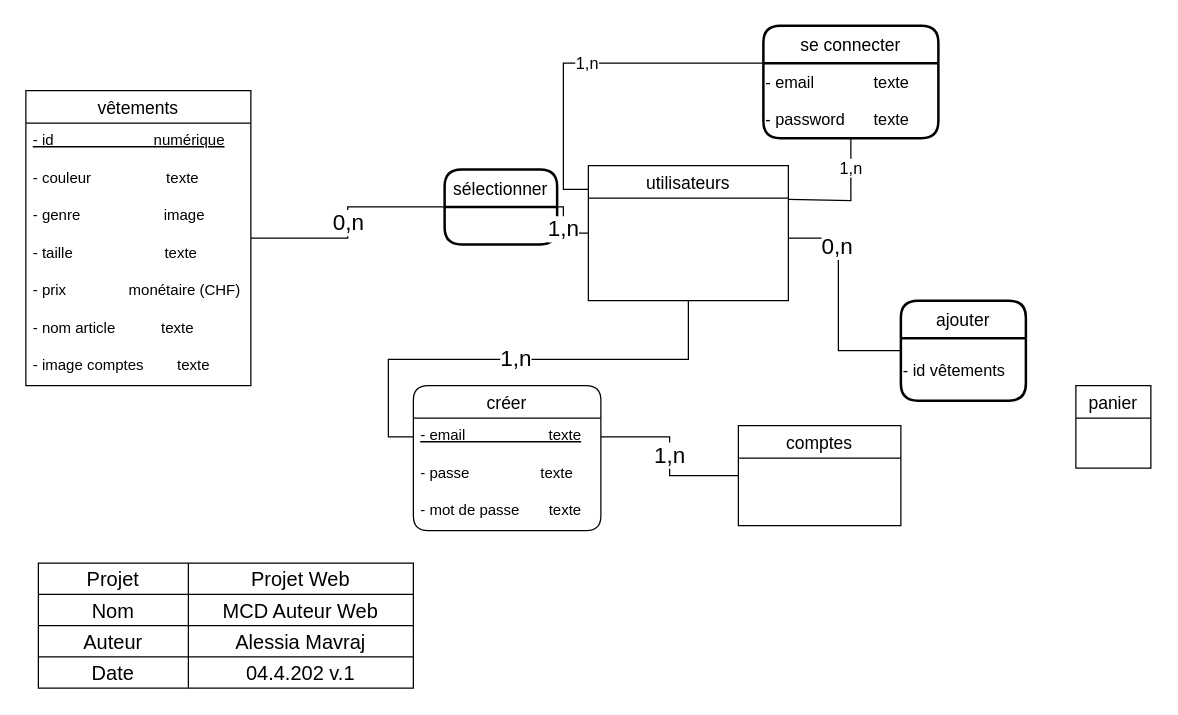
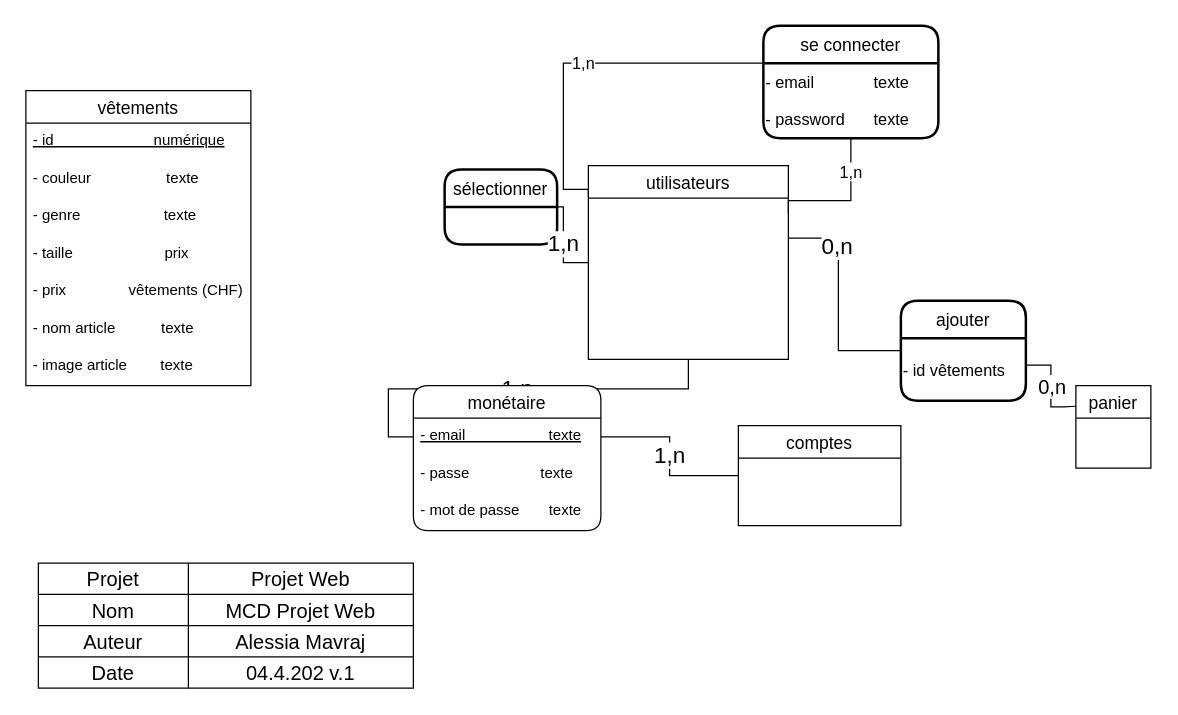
- <mxCell id="7" value="- genre                    image" style="text;strokeColor=none;fillColor=none;spacingLeft=4;spacingRight=4;overflow=hidden;rotatable=0;points=[[0,0.5],[1,0.5]];portConstraint=eastwest;fontSize=12;" vertex="1" parent="4"><mxGeometry y="86" width="180" height="30" as="geometry" /></mxCell>
+ <mxCell id="7" value="- genre                    texte" style="text;strokeColor=none;fillColor=none;spacingLeft=4;spacingRight=4;overflow=hidden;rotatable=0;points=[[0,0.5],[1,0.5]];portConstraint=eastwest;fontSize=12;" vertex="1" parent="4"><mxGeometry y="86" width="180" height="30" as="geometry" /></mxCell>
- <mxCell id="16" value="utilisateurs" style="swimlane;fontStyle=0;childLayout=stackLayout;horizontal=1;startSize=26;horizontalStack=0;resizeParent=1;resizeParentMax=0;resizeLast=0;collapsible=1;marginBottom=0;align=center;fontSize=14;" vertex="1" parent="1"><mxGeometry x="470" y="132" width="160" height="108" as="geometry" /></mxCell>
+ <mxCell id="16" value="utilisateurs" style="swimlane;fontStyle=0;childLayout=stackLayout;horizontal=1;startSize=26;horizontalStack=0;resizeParent=1;resizeParentMax=0;resizeLast=0;collapsible=1;marginBottom=0;align=center;fontSize=14;" vertex="1" parent="1"><mxGeometry x="470" y="132" width="160" height="155" as="geometry" /></mxCell>
- <mxCell id="3" value="0,n" style="edgeStyle=orthogonalEdgeStyle;rounded=0;orthogonalLoop=1;jettySize=auto;html=1;entryX=0;entryY=0.5;entryDx=0;entryDy=0;fontSize=18;endArrow=none;endFill=0;" edge="1" parent="1" source="4" target="2"><mxGeometry relative="1" as="geometry" /></mxCell>
- <mxCell id="8" value="- taille                      texte" style="text;strokeColor=none;fillColor=none;spacingLeft=4;spacingRight=4;overflow=hidden;rotatable=0;points=[[0,0.5],[1,0.5]];portConstraint=eastwest;fontSize=12;" vertex="1" parent="4"><mxGeometry y="116" width="180" height="30" as="geometry" /></mxCell>
+ <mxCell id="8" value="- taille                      prix" style="text;strokeColor=none;fillColor=none;spacingLeft=4;spacingRight=4;overflow=hidden;rotatable=0;points=[[0,0.5],[1,0.5]];portConstraint=eastwest;fontSize=12;" vertex="1" parent="4"><mxGeometry y="116" width="180" height="30" as="geometry" /></mxCell>
- <mxCell id="9" value="- prix               monétaire (CHF)" style="text;strokeColor=none;fillColor=none;spacingLeft=4;spacingRight=4;overflow=hidden;rotatable=0;points=[[0,0.5],[1,0.5]];portConstraint=eastwest;fontSize=12;" vertex="1" parent="4"><mxGeometry y="146" width="180" height="30" as="geometry" /></mxCell>
+ <mxCell id="9" value="- prix               vêtements (CHF)" style="text;strokeColor=none;fillColor=none;spacingLeft=4;spacingRight=4;overflow=hidden;rotatable=0;points=[[0,0.5],[1,0.5]];portConstraint=eastwest;fontSize=12;" vertex="1" parent="4"><mxGeometry y="146" width="180" height="30" as="geometry" /></mxCell>
- <mxCell id="11" value="- image comptes        texte" style="text;strokeColor=none;fillColor=none;spacingLeft=4;spacingRight=4;overflow=hidden;rotatable=0;points=[[0,0.5],[1,0.5]];portConstraint=eastwest;fontSize=12;fontStyle=0" vertex="1" parent="4"><mxGeometry y="206" width="180" height="30" as="geometry" /></mxCell>
+ <mxCell id="11" value="- image article        texte" style="text;strokeColor=none;fillColor=none;spacingLeft=4;spacingRight=4;overflow=hidden;rotatable=0;points=[[0,0.5],[1,0.5]];portConstraint=eastwest;fontSize=12;fontStyle=0" vertex="1" parent="4"><mxGeometry y="206" width="180" height="30" as="geometry" /></mxCell>
- <mxCell id="30" value="créer" style="swimlane;fontStyle=0;childLayout=stackLayout;horizontal=1;startSize=26;horizontalStack=0;resizeParent=1;resizeParentMax=0;resizeLast=0;collapsible=1;marginBottom=0;align=center;fontSize=14;rounded=1;shadow=0;swimlaneFillColor=none;" vertex="1" parent="1"><mxGeometry x="330" y="308" width="150" height="116" as="geometry" /></mxCell>
+ <mxCell id="30" value="monétaire" style="swimlane;fontStyle=0;childLayout=stackLayout;horizontal=1;startSize=26;horizontalStack=0;resizeParent=1;resizeParentMax=0;resizeLast=0;collapsible=1;marginBottom=0;align=center;fontSize=14;rounded=1;shadow=0;swimlaneFillColor=none;" vertex="1" parent="1"><mxGeometry x="330" y="308" width="150" height="116" as="geometry" /></mxCell>
+ <mxCell id="18" style="edgeStyle=orthogonalEdgeStyle;rounded=0;orthogonalLoop=1;jettySize=auto;html=1;fontSize=12;endArrow=none;endFill=0;exitX=1.005;exitY=0.43;exitDx=0;exitDy=0;exitPerimeter=0;entryX=0;entryY=0.25;entryDx=0;entryDy=0;" edge="1" parent="1" source="21" target="17"><mxGeometry relative="1" as="geometry"><Array as="points"><mxPoint x="840" y="292" /><mxPoint x="840" y="325" /><mxPoint x="850" y="325" /></Array></mxGeometry></mxCell>
+ <mxCell id="19" value="&lt;font style=&quot;font-size: 16px;&quot;&gt;0,n&lt;/font&gt;" style="edgeLabel;html=1;align=center;verticalAlign=middle;resizable=0;points=[];fontSize=12;" vertex="1" connectable="0" parent="18"><mxGeometry x="0.541" y="-2" relative="1" as="geometry"><mxPoint x="-3" y="-19" as="offset" /></mxGeometry></mxCell>
- <mxCell id="40" value="MCD Auteur Web" style="shape=partialRectangle;html=1;whiteSpace=wrap;connectable=0;strokeColor=inherit;overflow=hidden;fillColor=none;top=0;left=0;bottom=0;right=0;pointerEvents=1;fontSize=16;rounded=1;shadow=0;sketch=0;" vertex="1" parent="38"><mxGeometry x="120" width="180" height="25" as="geometry"><mxRectangle width="180" height="25" as="alternateBounds" /></mxGeometry></mxCell>
+ <mxCell id="40" value="MCD Projet Web" style="shape=partialRectangle;html=1;whiteSpace=wrap;connectable=0;strokeColor=inherit;overflow=hidden;fillColor=none;top=0;left=0;bottom=0;right=0;pointerEvents=1;fontSize=16;rounded=1;shadow=0;sketch=0;" vertex="1" parent="38"><mxGeometry x="120" width="180" height="25" as="geometry"><mxRectangle width="180" height="25" as="alternateBounds" /></mxGeometry></mxCell>
